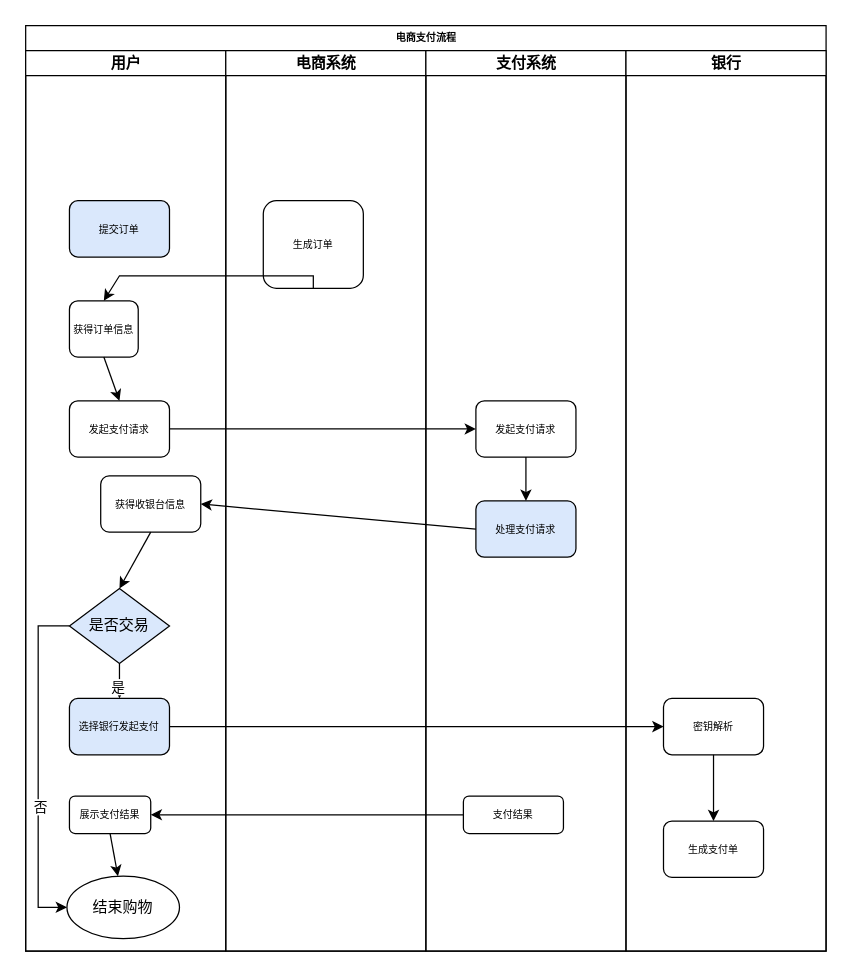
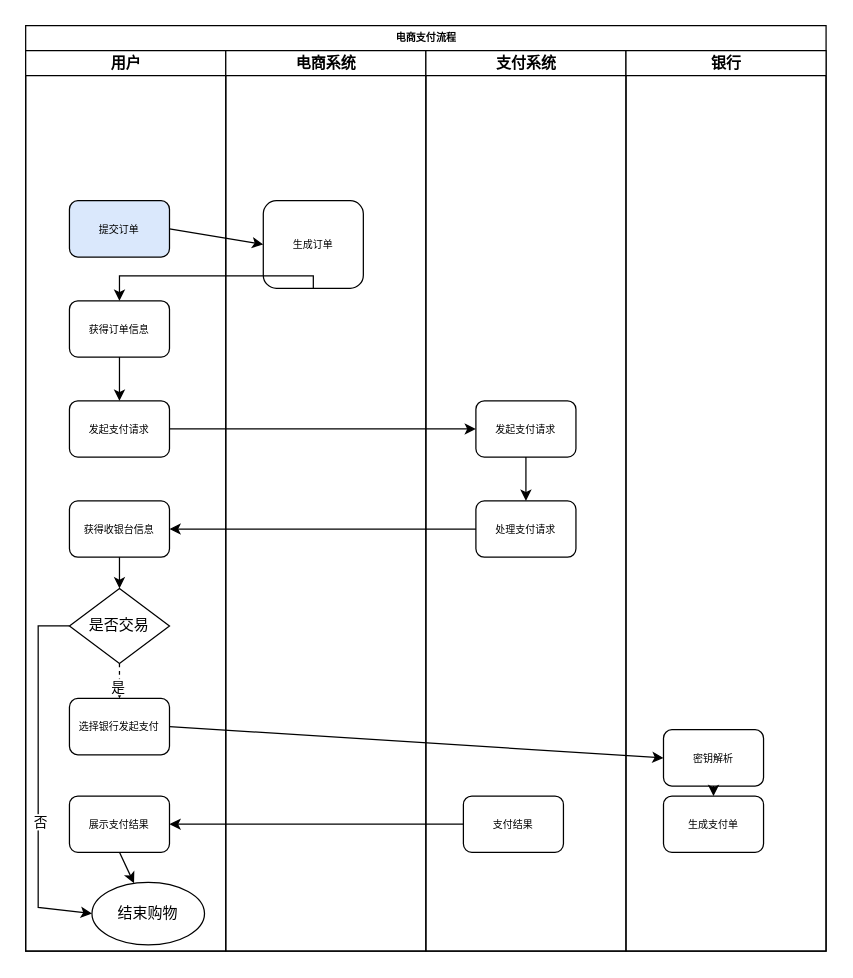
+ <mxCell id="31" value="" style="endArrow=classic;html=1;rounded=0;exitX=1;exitY=0.5;exitDx=0;exitDy=0;entryX=0;entryY=0.5;entryDx=0;entryDy=0;" edge="1" parent="2" source="4" target="20"><mxGeometry width="50" height="50" relative="1" as="geometry"><mxPoint x="430" y="250" as="sourcePoint" /><mxPoint x="480" y="200" as="targetPoint" /></mxGeometry></mxCell>
- <mxCell id="5" value="获得订单信息" style="rounded=1;whiteSpace=wrap;html=1;shadow=0;labelBackgroundColor=none;strokeWidth=1;fontFamily=Verdana;fontSize=8;align=center;" vertex="1" parent="3"><mxGeometry x="35" y="200" width="55" height="45" as="geometry" /></mxCell>
+ <mxCell id="5" value="获得订单信息" style="rounded=1;whiteSpace=wrap;html=1;shadow=0;labelBackgroundColor=none;strokeWidth=1;fontFamily=Verdana;fontSize=8;align=center;" vertex="1" parent="3"><mxGeometry x="35" y="200" width="80" height="45" as="geometry" /></mxCell>
- <mxCell id="8" value="获得收银台信息" style="rounded=1;whiteSpace=wrap;html=1;shadow=0;labelBackgroundColor=none;strokeWidth=1;fontFamily=Verdana;fontSize=8;align=center;" vertex="1" parent="3"><mxGeometry x="60" y="340" width="80" height="45" as="geometry" /></mxCell>
+ <mxCell id="8" value="获得收银台信息" style="rounded=1;whiteSpace=wrap;html=1;shadow=0;labelBackgroundColor=none;strokeWidth=1;fontFamily=Verdana;fontSize=8;align=center;" vertex="1" parent="3"><mxGeometry x="35" y="360" width="80" height="45" as="geometry" /></mxCell>
- <mxCell id="23" value="处理支付请求" style="rounded=1;whiteSpace=wrap;html=1;shadow=0;labelBackgroundColor=none;strokeWidth=1;fontFamily=Verdana;fontSize=8;align=center;fillColor=#dae8fc;" vertex="1" parent="21"><mxGeometry x="40" y="360" width="80" height="45" as="geometry" /></mxCell>
+ <mxCell id="23" value="处理支付请求" style="rounded=1;whiteSpace=wrap;html=1;shadow=0;labelBackgroundColor=none;strokeWidth=1;fontFamily=Verdana;fontSize=8;align=center;" vertex="1" parent="21"><mxGeometry x="40" y="360" width="80" height="45" as="geometry" /></mxCell>
- <mxCell id="9" value="是否交易" style="rhombus;whiteSpace=wrap;html=1;fillColor=#dae8fc;" vertex="1" parent="3"><mxGeometry x="35" y="430" width="80" height="60" as="geometry" /></mxCell>
+ <mxCell id="9" value="是否交易" style="rhombus;whiteSpace=wrap;html=1;" vertex="1" parent="3"><mxGeometry x="35" y="430" width="80" height="60" as="geometry" /></mxCell>
- <mxCell id="15" value="" style="endArrow=classic;html=1;rounded=0;entryX=0.5;entryY=0;entryDx=0;entryDy=0;exitX=0.5;exitY=1;exitDx=0;exitDy=0;" edge="1" parent="3" source="9" target="14"><mxGeometry width="50" height="50" relative="1" as="geometry"><mxPoint x="120" y="460" as="sourcePoint" /><mxPoint x="490" y="500" as="targetPoint" /><Array as="points"><mxPoint x="75" y="500" /></Array></mxGeometry></mxCell>
+ <mxCell id="15" value="" style="endArrow=classic;html=1;rounded=0;entryX=0.5;entryY=0;entryDx=0;entryDy=0;exitX=0.5;exitY=1;exitDx=0;exitDy=0;dashed=1;" edge="1" parent="3" source="9" target="14"><mxGeometry width="50" height="50" relative="1" as="geometry"><mxPoint x="120" y="460" as="sourcePoint" /><mxPoint x="490" y="500" as="targetPoint" /><Array as="points"><mxPoint x="75" y="500" /></Array></mxGeometry></mxCell>
- <mxCell id="14" value="选择银行发起支付" style="rounded=1;whiteSpace=wrap;html=1;shadow=0;labelBackgroundColor=none;strokeWidth=1;fontFamily=Verdana;fontSize=8;align=center;fillColor=#dae8fc;" vertex="1" parent="3"><mxGeometry x="35" y="518" width="80" height="45" as="geometry" /></mxCell>
+ <mxCell id="14" value="选择银行发起支付" style="rounded=1;whiteSpace=wrap;html=1;shadow=0;labelBackgroundColor=none;strokeWidth=1;fontFamily=Verdana;fontSize=8;align=center;" vertex="1" parent="3"><mxGeometry x="35" y="518" width="80" height="45" as="geometry" /></mxCell>
- <mxCell id="28" value="密钥解析" style="rounded=1;whiteSpace=wrap;html=1;shadow=0;labelBackgroundColor=none;strokeWidth=1;fontFamily=Verdana;fontSize=8;align=center;" vertex="1" parent="27"><mxGeometry x="30" y="518" width="80" height="45" as="geometry" /></mxCell>
+ <mxCell id="28" value="密钥解析" style="rounded=1;whiteSpace=wrap;html=1;shadow=0;labelBackgroundColor=none;strokeWidth=1;fontFamily=Verdana;fontSize=8;align=center;" vertex="1" parent="27"><mxGeometry x="30" y="543" width="80" height="45" as="geometry" /></mxCell>
- <mxCell id="17" value="展示支付结果" style="rounded=1;whiteSpace=wrap;html=1;shadow=0;labelBackgroundColor=none;strokeWidth=1;fontFamily=Verdana;fontSize=8;align=center;" vertex="1" parent="3"><mxGeometry x="35" y="596" width="65" height="30" as="geometry" /></mxCell>
+ <mxCell id="17" value="展示支付结果" style="rounded=1;whiteSpace=wrap;html=1;shadow=0;labelBackgroundColor=none;strokeWidth=1;fontFamily=Verdana;fontSize=8;align=center;" vertex="1" parent="3"><mxGeometry x="35" y="596" width="80" height="45" as="geometry" /></mxCell>
- <mxCell id="25" value="支付结果" style="rounded=1;whiteSpace=wrap;html=1;shadow=0;labelBackgroundColor=none;strokeWidth=1;fontFamily=Verdana;fontSize=8;align=center;" vertex="1" parent="21"><mxGeometry x="30" y="596" width="80" height="30" as="geometry" /></mxCell>
+ <mxCell id="25" value="支付结果" style="rounded=1;whiteSpace=wrap;html=1;shadow=0;labelBackgroundColor=none;strokeWidth=1;fontFamily=Verdana;fontSize=8;align=center;" vertex="1" parent="21"><mxGeometry x="30" y="596" width="80" height="45" as="geometry" /></mxCell>
- <mxCell id="29" value="生成支付单" style="rounded=1;whiteSpace=wrap;html=1;shadow=0;labelBackgroundColor=none;strokeWidth=1;fontFamily=Verdana;fontSize=8;align=center;" vertex="1" parent="27"><mxGeometry x="30" y="616" width="80" height="45" as="geometry" /></mxCell>
+ <mxCell id="29" value="生成支付单" style="rounded=1;whiteSpace=wrap;html=1;shadow=0;labelBackgroundColor=none;strokeWidth=1;fontFamily=Verdana;fontSize=8;align=center;" vertex="1" parent="27"><mxGeometry x="30" y="596" width="80" height="45" as="geometry" /></mxCell>
- <mxCell id="11" value="结束购物" style="ellipse;whiteSpace=wrap;html=1;" vertex="1" parent="3"><mxGeometry x="33" y="660" width="90" height="50" as="geometry" /></mxCell>
+ <mxCell id="11" value="结束购物" style="ellipse;whiteSpace=wrap;html=1;" vertex="1" parent="3"><mxGeometry x="53" y="665" width="90" height="50" as="geometry" /></mxCell>
